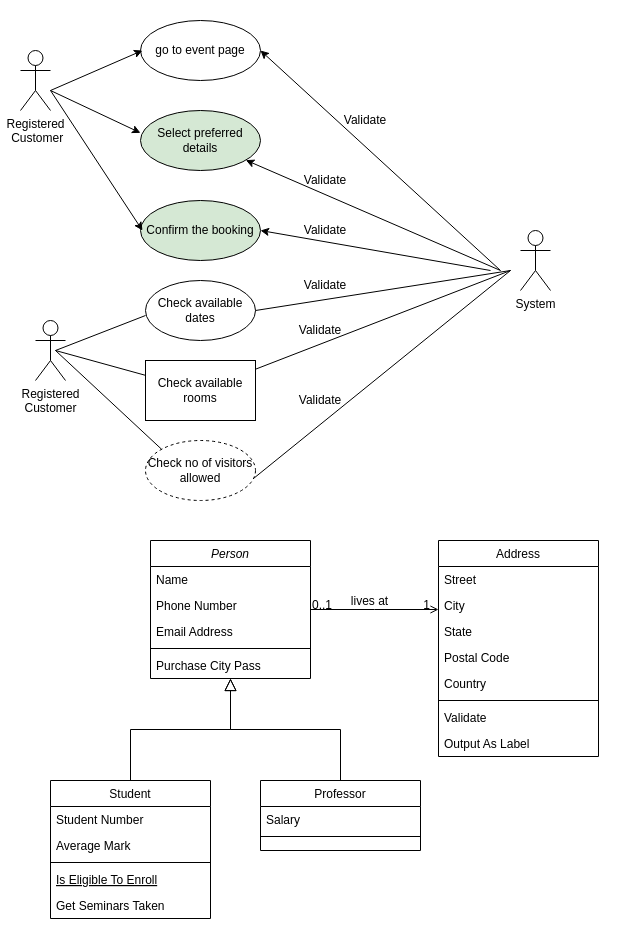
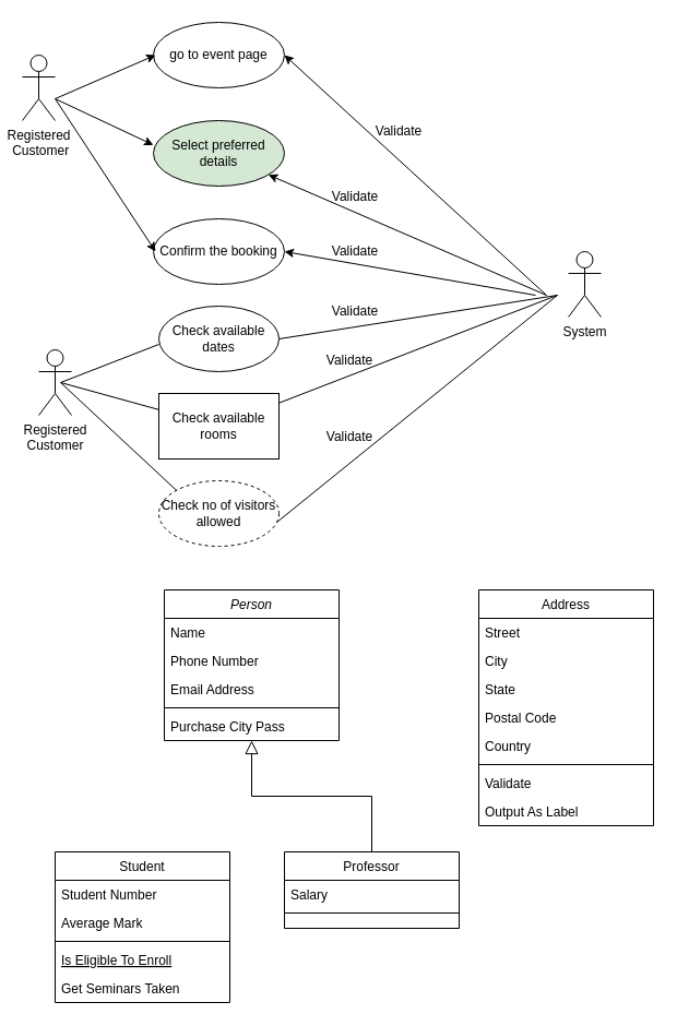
- <mxCell id="5" value="Confirm the booking" style="ellipse;whiteSpace=wrap;html=1;fillColor=#d5e8d4;" parent="1" vertex="1"><mxGeometry x="140" y="200" width="120" height="60" as="geometry" /></mxCell>
+ <mxCell id="5" value="Confirm the booking" style="ellipse;whiteSpace=wrap;html=1;" parent="1" vertex="1"><mxGeometry x="140" y="200" width="120" height="60" as="geometry" /></mxCell>
- <mxCell id="55" value="" style="endArrow=open;shadow=0;strokeWidth=1;rounded=0;endFill=1;edgeStyle=elbowEdgeStyle;elbow=vertical;" edge="1" parent="1" source="29" target="46"><mxGeometry x="0.5" y="41" relative="1" as="geometry"><mxPoint x="310" y="612" as="sourcePoint" /><mxPoint x="470" y="612" as="targetPoint" /><mxPoint x="-40" y="32" as="offset" /></mxGeometry></mxCell>
- <mxCell id="56" value="0..1" style="resizable=0;align=left;verticalAlign=bottom;labelBackgroundColor=none;fontSize=12;" connectable="0" vertex="1" parent="55"><mxGeometry x="-1" relative="1" as="geometry"><mxPoint y="4" as="offset" /></mxGeometry></mxCell>
- <mxCell id="57" value="1" style="resizable=0;align=right;verticalAlign=bottom;labelBackgroundColor=none;fontSize=12;" connectable="0" vertex="1" parent="55"><mxGeometry x="1" relative="1" as="geometry"><mxPoint x="-7" y="4" as="offset" /></mxGeometry></mxCell>
- <mxCell id="58" value="lives at" style="text;html=1;resizable=0;points=[];;align=center;verticalAlign=middle;labelBackgroundColor=none;rounded=0;shadow=0;strokeWidth=1;fontSize=12;" vertex="1" connectable="0" parent="55"><mxGeometry x="0.5" y="49" relative="1" as="geometry"><mxPoint x="-38" y="40" as="offset" /></mxGeometry></mxCell>
- <mxCell id="41" value="" style="endArrow=block;endSize=10;endFill=0;shadow=0;strokeWidth=1;rounded=0;edgeStyle=elbowEdgeStyle;elbow=vertical;" edge="1" parent="1" source="35" target="29"><mxGeometry width="160" relative="1" as="geometry"><mxPoint x="130" y="623" as="sourcePoint" /><mxPoint x="130" y="623" as="targetPoint" /></mxGeometry></mxCell>
